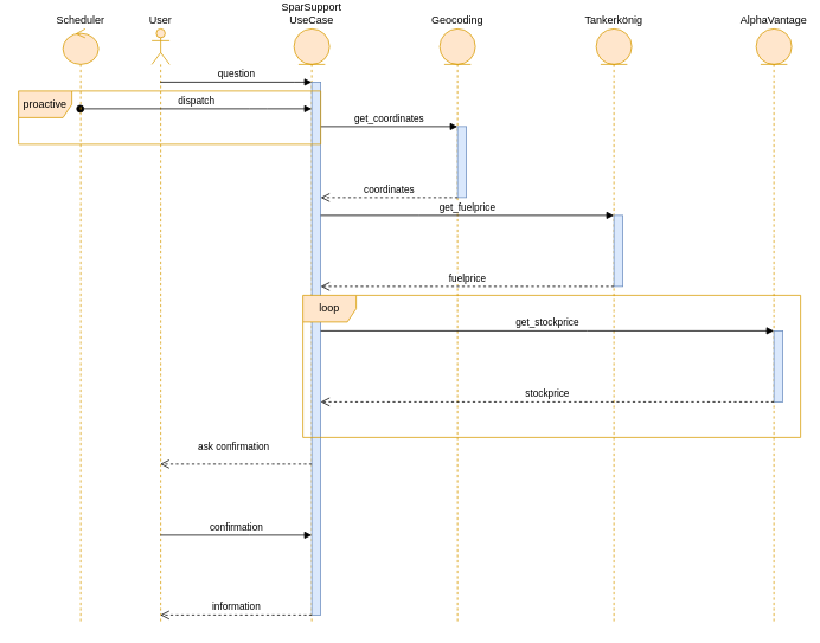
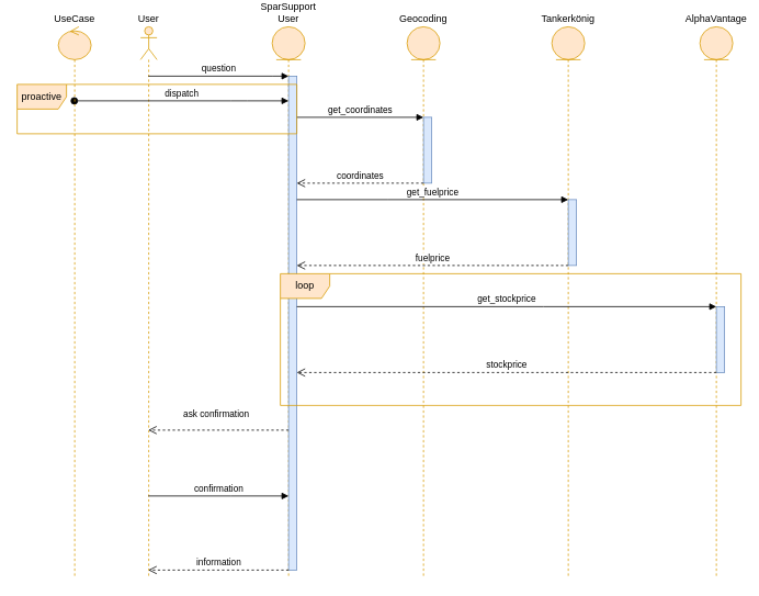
- <mxCell id="3" value="SparSupport&lt;br&gt;UseCase" style="shape=umlLifeline;perimeter=lifelinePerimeter;whiteSpace=wrap;html=1;container=1;dropTarget=0;collapsible=0;recursiveResize=0;outlineConnect=0;portConstraint=eastwest;newEdgeStyle={&quot;edgeStyle&quot;:&quot;elbowEdgeStyle&quot;,&quot;elbow&quot;:&quot;vertical&quot;,&quot;curved&quot;:0,&quot;rounded&quot;:0};participant=umlEntity;labelPosition=center;verticalLabelPosition=top;align=center;verticalAlign=bottom;fillColor=#ffe6cc;strokeColor=#d79b00;" parent="1" vertex="1"><mxGeometry x="330" y="20" width="40" height="670" as="geometry" /></mxCell>
+ <mxCell id="3" value="SparSupport&lt;br&gt;User" style="shape=umlLifeline;perimeter=lifelinePerimeter;whiteSpace=wrap;html=1;container=1;dropTarget=0;collapsible=0;recursiveResize=0;outlineConnect=0;portConstraint=eastwest;newEdgeStyle={&quot;edgeStyle&quot;:&quot;elbowEdgeStyle&quot;,&quot;elbow&quot;:&quot;vertical&quot;,&quot;curved&quot;:0,&quot;rounded&quot;:0};participant=umlEntity;labelPosition=center;verticalLabelPosition=top;align=center;verticalAlign=bottom;fillColor=#ffe6cc;strokeColor=#d79b00;" parent="1" vertex="1"><mxGeometry x="330" y="20" width="40" height="670" as="geometry" /></mxCell>
- <mxCell id="23" value="Scheduler" style="shape=umlLifeline;participant=umlControl;perimeter=lifelinePerimeter;whiteSpace=wrap;html=1;container=1;collapsible=0;recursiveResize=0;verticalAlign=bottom;spacingTop=36;outlineConnect=0;labelPosition=center;verticalLabelPosition=top;align=center;fillColor=#ffe6cc;strokeColor=#d79b00;" vertex="1" parent="1"><mxGeometry x="70" y="20" width="40" height="670" as="geometry" /></mxCell>
+ <mxCell id="23" value="UseCase" style="shape=umlLifeline;participant=umlControl;perimeter=lifelinePerimeter;whiteSpace=wrap;html=1;container=1;collapsible=0;recursiveResize=0;verticalAlign=bottom;spacingTop=36;outlineConnect=0;labelPosition=center;verticalLabelPosition=top;align=center;fillColor=#ffe6cc;strokeColor=#d79b00;" vertex="1" parent="1"><mxGeometry x="70" y="20" width="40" height="670" as="geometry" /></mxCell>
